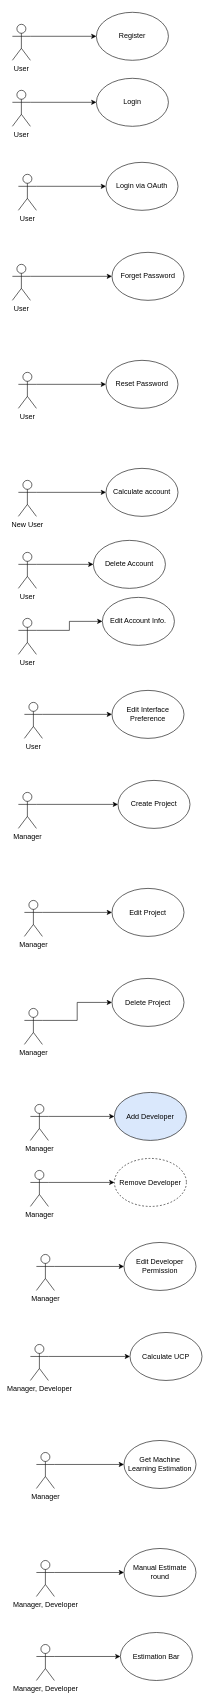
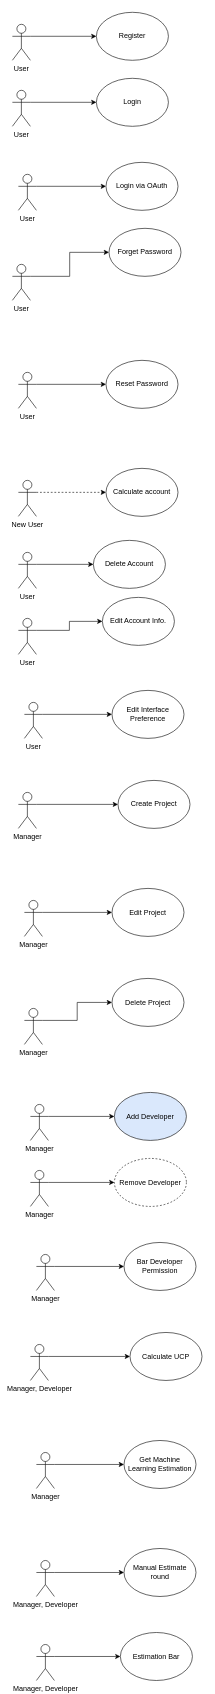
- <mxCell id="13" value="Forget Password" style="ellipse;whiteSpace=wrap;html=1;" vertex="1" parent="1"><mxGeometry x="186" y="420" width="120" height="80" as="geometry" /></mxCell>
+ <mxCell id="13" value="Forget Password" style="ellipse;whiteSpace=wrap;html=1;" vertex="1" parent="1"><mxGeometry x="181" y="380" width="120" height="80" as="geometry" /></mxCell>
- <mxCell id="17" style="edgeStyle=orthogonalEdgeStyle;rounded=0;orthogonalLoop=1;jettySize=auto;html=1;exitX=1;exitY=0.333;exitDx=0;exitDy=0;exitPerimeter=0;" edge="1" parent="1" source="18" target="19"><mxGeometry relative="1" as="geometry" /></mxCell>
+ <mxCell id="17" style="edgeStyle=orthogonalEdgeStyle;rounded=0;orthogonalLoop=1;jettySize=auto;html=1;exitX=1;exitY=0.333;exitDx=0;exitDy=0;exitPerimeter=0;dashed=1;" edge="1" parent="1" source="18" target="19"><mxGeometry relative="1" as="geometry" /></mxCell>
- <mxCell id="46" value="Edit Developer Permission" style="ellipse;whiteSpace=wrap;html=1;" vertex="1" parent="1"><mxGeometry x="206" y="2070" width="120" height="80" as="geometry" /></mxCell>
+ <mxCell id="46" value="Bar Developer Permission" style="ellipse;whiteSpace=wrap;html=1;" vertex="1" parent="1"><mxGeometry x="206" y="2070" width="120" height="80" as="geometry" /></mxCell>
